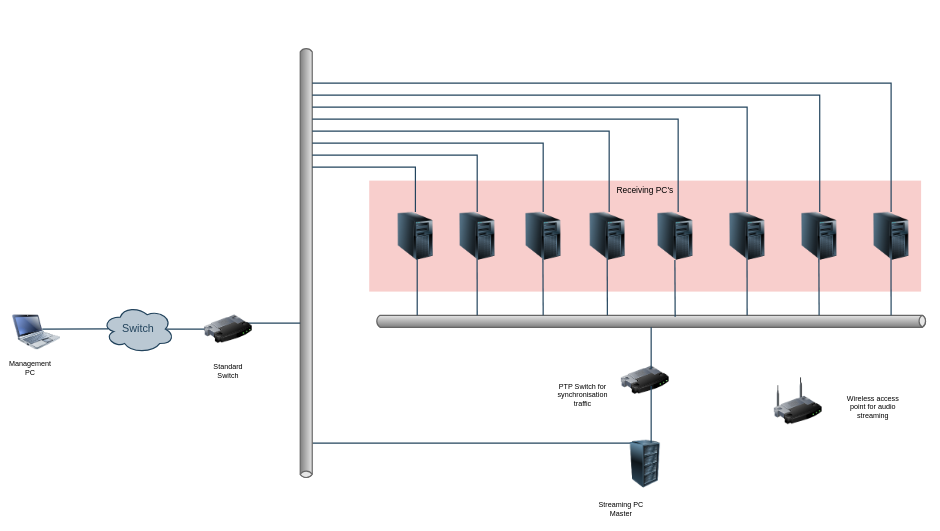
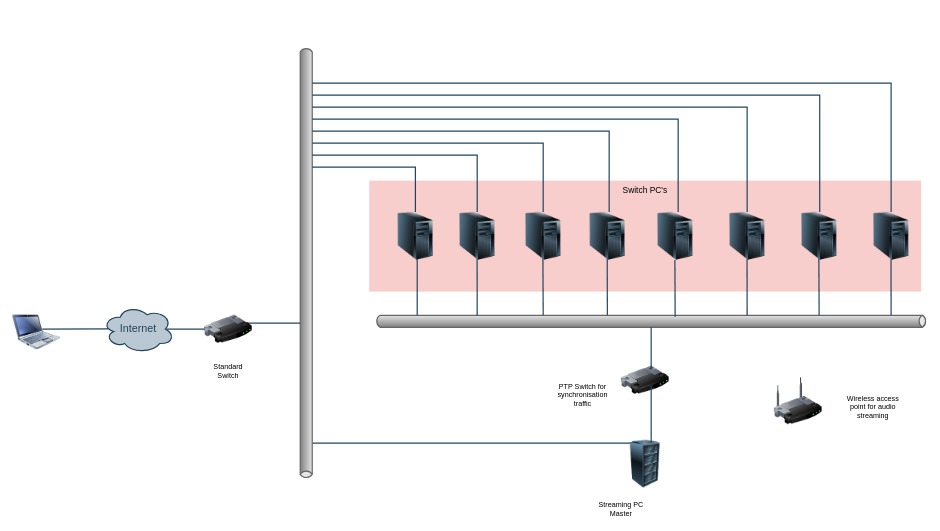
- <mxCell id="2" value="Receiving PC's" style="whiteSpace=wrap;html=1;fillColor=#f8cecc;fontSize=14;strokeColor=none;verticalAlign=top;" vertex="1" parent="1"><mxGeometry x="615" y="300.5" width="920" height="185" as="geometry" /></mxCell>
+ <mxCell id="2" value="Switch PC's" style="whiteSpace=wrap;html=1;fillColor=#f8cecc;fontSize=14;strokeColor=none;verticalAlign=top;" vertex="1" parent="1"><mxGeometry x="615" y="300.5" width="920" height="185" as="geometry" /></mxCell>
- <mxCell id="39" value="Switch" style="ellipse;shape=cloud;whiteSpace=wrap;html=1;shadow=0;strokeColor=#23445D;fillColor=#BAC8D3;gradientColor=none;fontSize=18;fontColor=#23445D;gradientDirection=north;fontStyle=0;strokeWidth=2;" vertex="1" parent="1"><mxGeometry x="170" y="508" width="120" height="80" as="geometry" /></mxCell>
+ <mxCell id="39" value="Internet" style="ellipse;shape=cloud;whiteSpace=wrap;html=1;shadow=0;strokeColor=#23445D;fillColor=#BAC8D3;gradientColor=none;fontSize=18;fontColor=#23445D;gradientDirection=north;fontStyle=0;strokeWidth=2;" vertex="1" parent="1"><mxGeometry x="170" y="508" width="120" height="80" as="geometry" /></mxCell>
- <mxCell id="42" value="Management PC" style="text;html=1;strokeColor=none;fillColor=none;align=center;verticalAlign=middle;whiteSpace=wrap;rounded=0;" vertex="1" parent="1"><mxGeometry x="20" y="598" width="60" height="30" as="geometry" /></mxCell>
